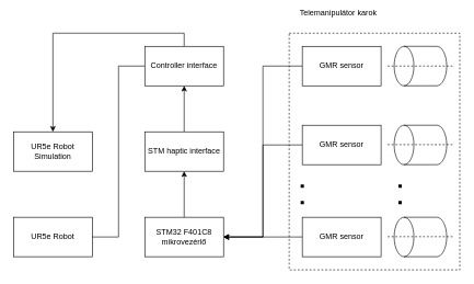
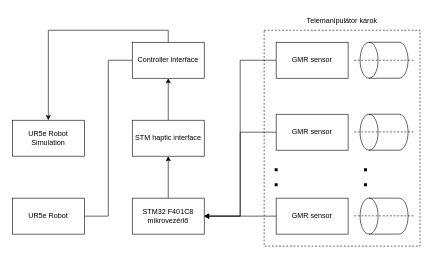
- <mxCell id="26" value="Telemanipulátor karok" style="text;html=1;strokeColor=none;fillColor=none;align=center;verticalAlign=middle;whiteSpace=wrap;rounded=0;" vertex="1" parent="1"><mxGeometry x="385" y="5" width="260" height="30" as="geometry" /></mxCell>
+ <mxCell id="26" value="Telemanipulátor karok" style="text;html=1;strokeColor=none;fillColor=none;align=center;verticalAlign=middle;whiteSpace=wrap;rounded=0;" vertex="1" parent="1"><mxGeometry x="440" y="20" width="260" height="30" as="geometry" /></mxCell>
